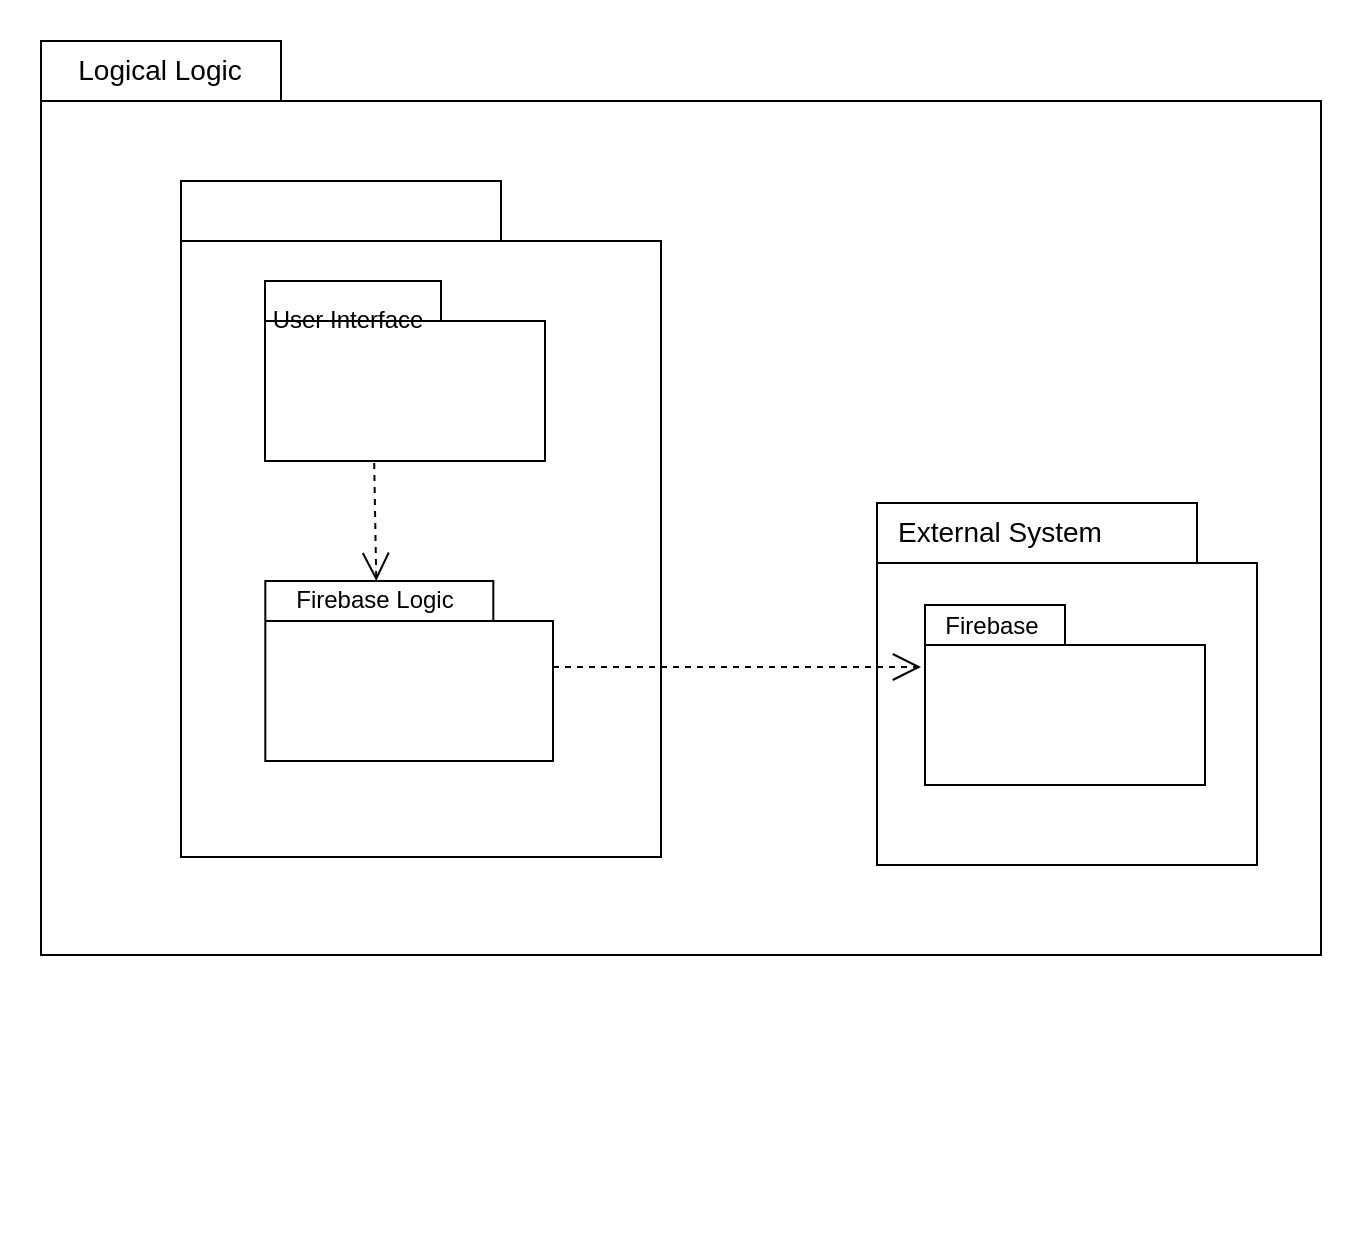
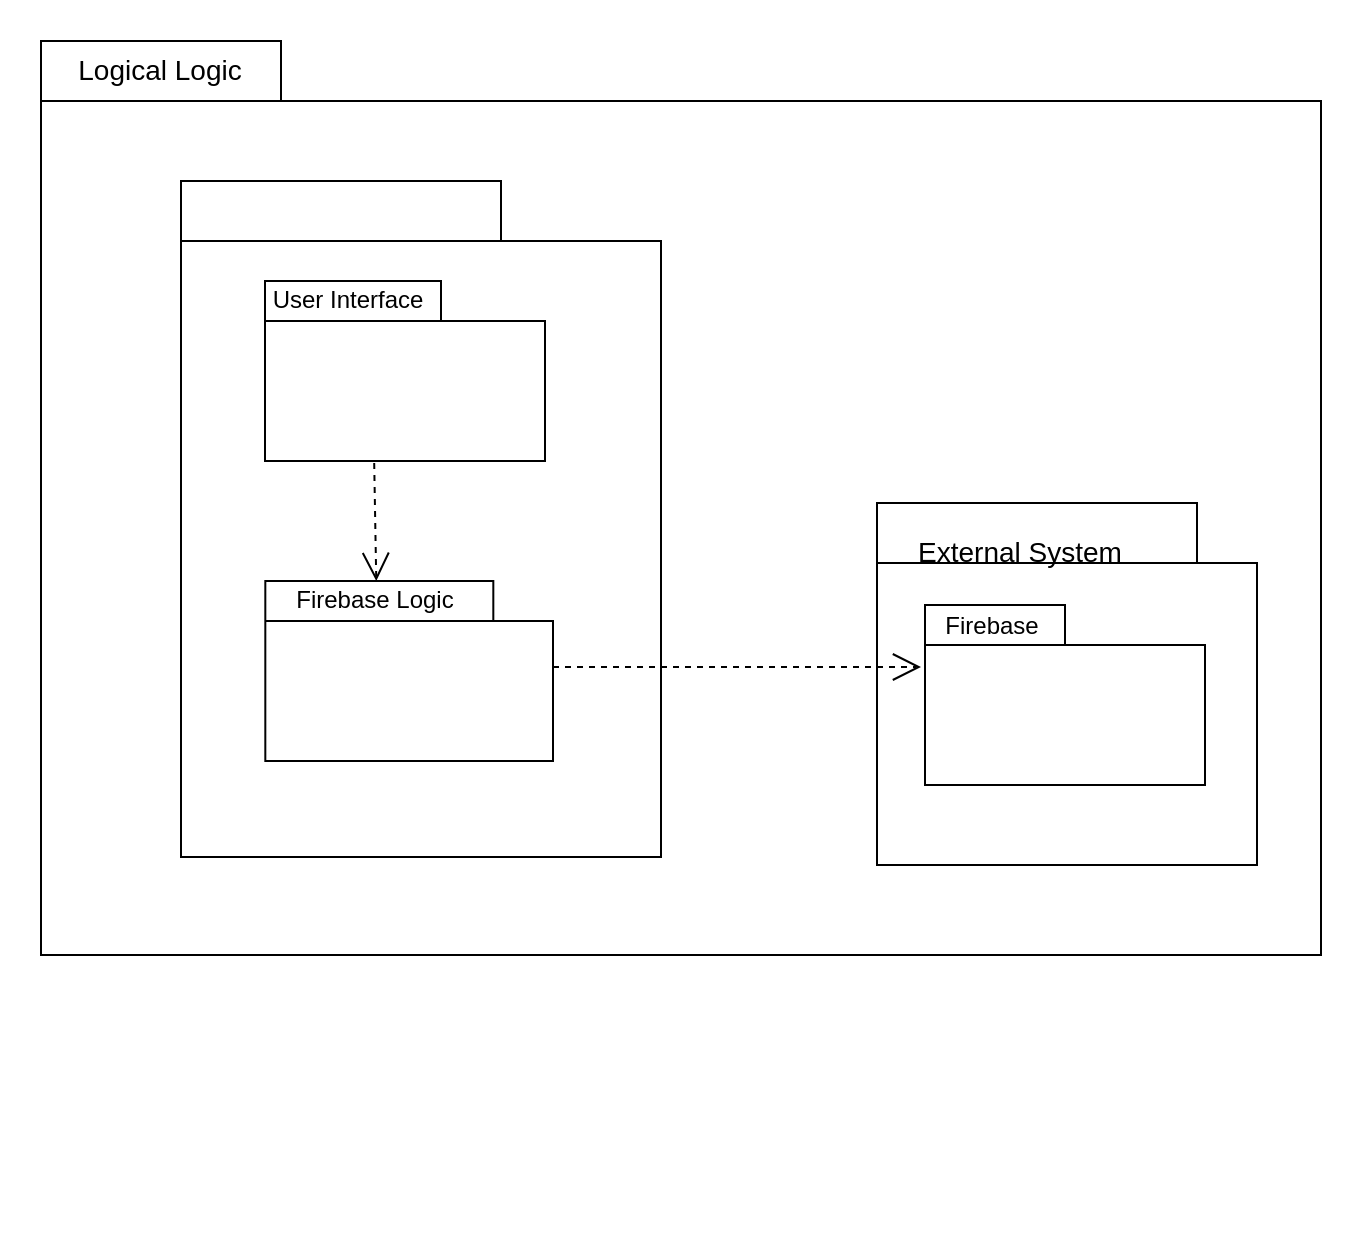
- <mxCell id="8" value="User Interface" style="text;html=1;align=center;verticalAlign=middle;whiteSpace=wrap;rounded=0;" parent="6" vertex="1"><mxGeometry x="8" y="10" width="80" height="20" as="geometry" /></mxCell>
+ <mxCell id="8" value="User Interface" style="text;html=1;align=center;verticalAlign=middle;whiteSpace=wrap;rounded=0;" parent="6" vertex="1"><mxGeometry x="8" width="80" height="20" as="geometry" /></mxCell>
- <mxCell id="20" value="&lt;font style=&quot;font-size: 14px;&quot;&gt;External System&lt;/font&gt;" style="text;html=1;align=center;verticalAlign=middle;whiteSpace=wrap;rounded=0;" parent="2" vertex="1"><mxGeometry x="425" y="231" width="110" height="30" as="geometry" /></mxCell>
+ <mxCell id="20" value="&lt;font style=&quot;font-size: 14px;&quot;&gt;External System&lt;/font&gt;" style="text;html=1;align=center;verticalAlign=middle;whiteSpace=wrap;rounded=0;" parent="2" vertex="1"><mxGeometry x="435" y="241" width="110" height="30" as="geometry" /></mxCell>
